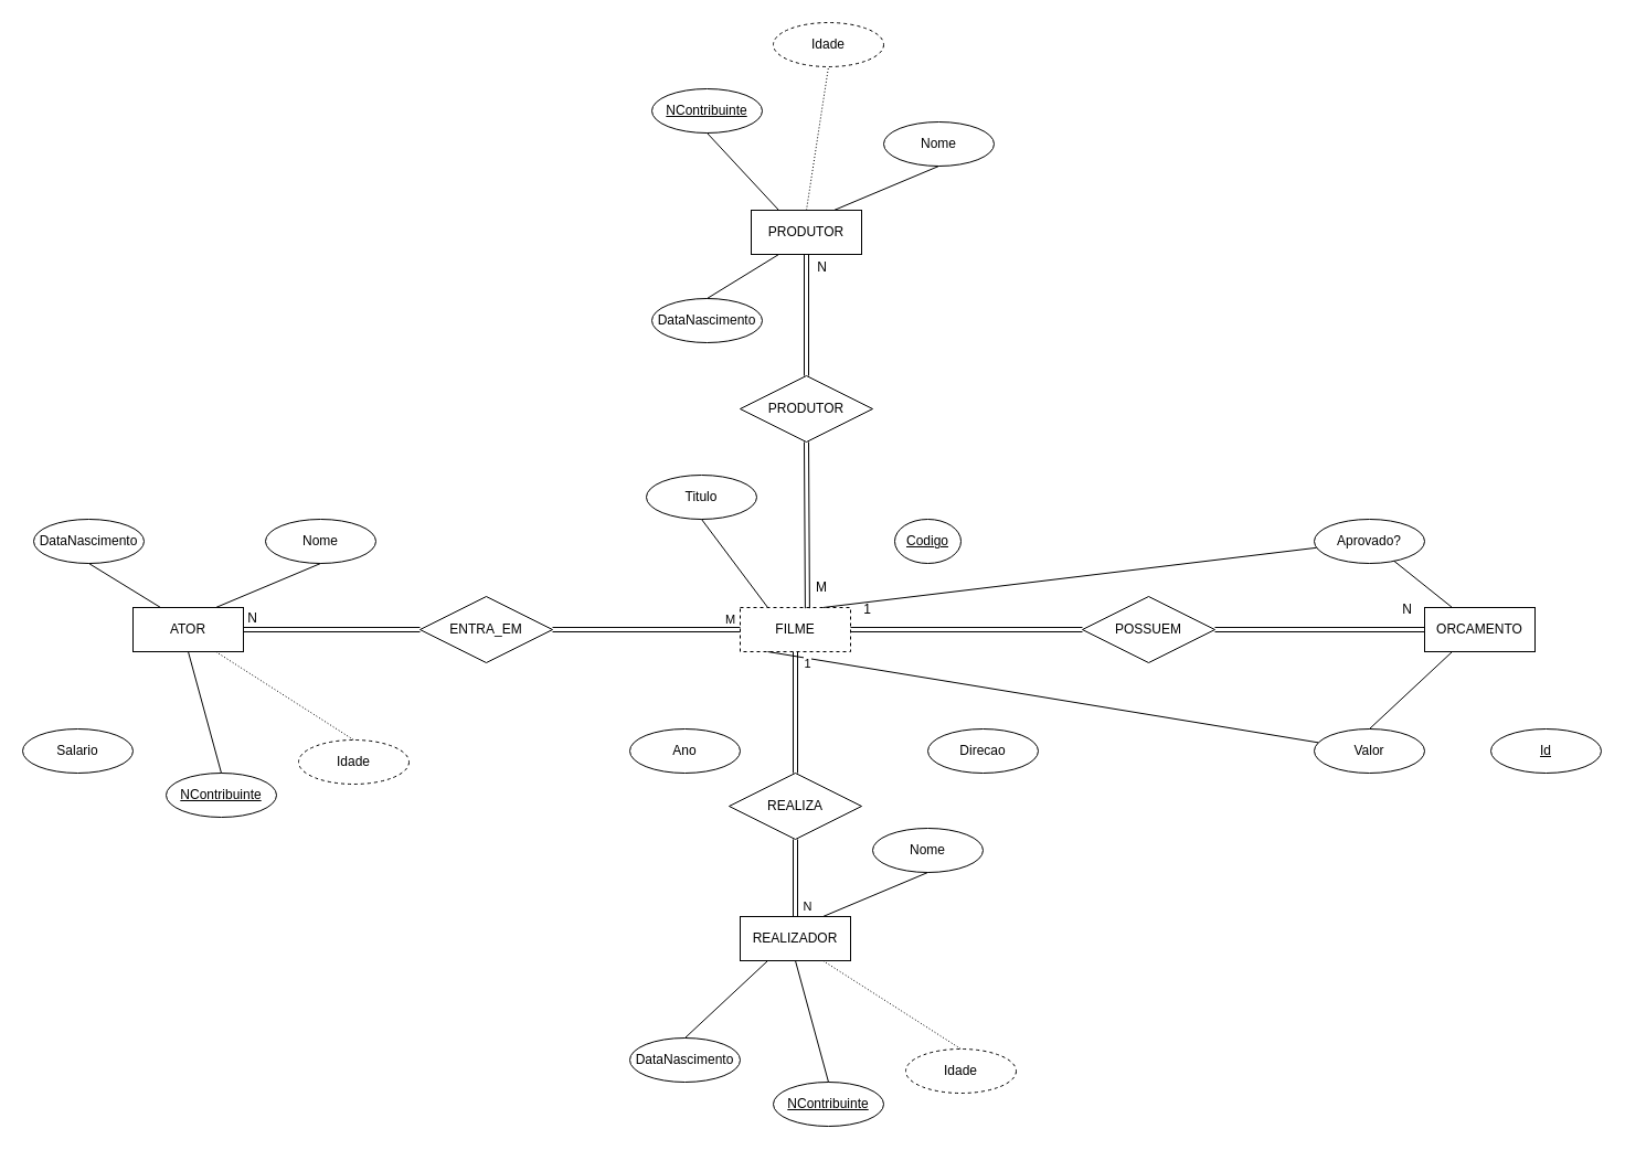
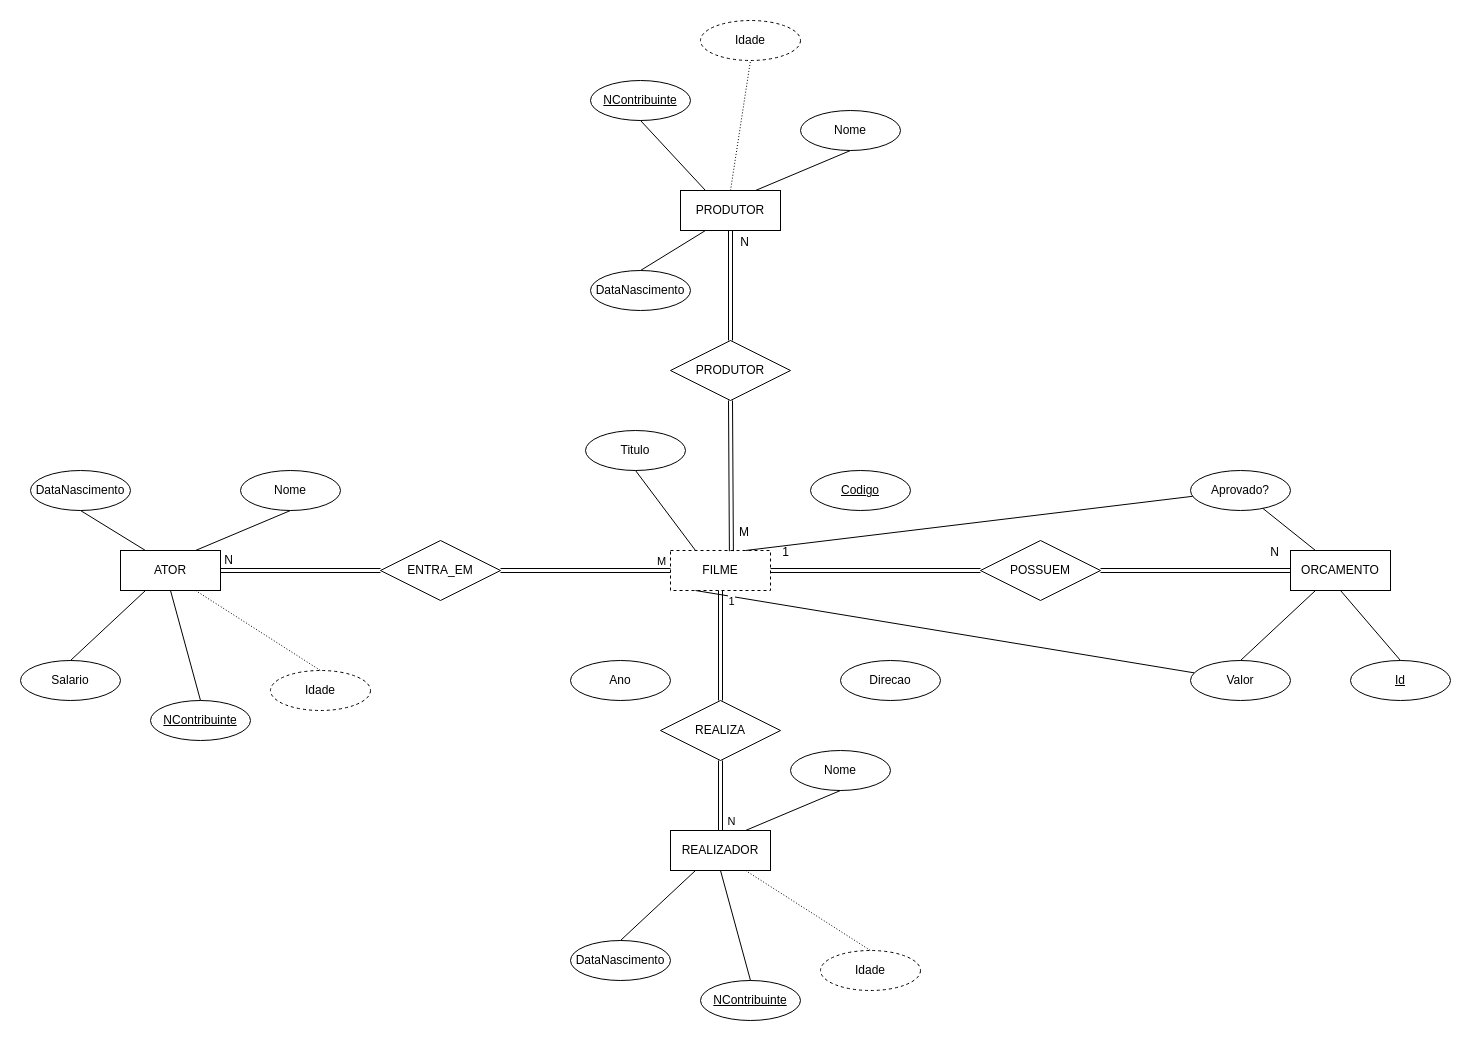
- <mxCell id="16" value="Codigo" style="ellipse;whiteSpace=wrap;html=1;align=center;fontStyle=4;" vertex="1" parent="1"><mxGeometry x="810" y="470" width="60" height="40" as="geometry" /></mxCell>
+ <mxCell id="16" value="Codigo" style="ellipse;whiteSpace=wrap;html=1;align=center;fontStyle=4;" vertex="1" parent="1"><mxGeometry x="810" y="470" width="100" height="40" as="geometry" /></mxCell>
+ <mxCell id="13" value="" style="endArrow=none;html=1;rounded=0;exitX=0.25;exitY=1;exitDx=0;exitDy=0;entryX=0.5;entryY=0;entryDx=0;entryDy=0;" edge="1" parent="1" source="9" target="12"><mxGeometry relative="1" as="geometry"><mxPoint x="205" y="600" as="sourcePoint" /><mxPoint x="315" y="676" as="targetPoint" /></mxGeometry></mxCell>
+ <mxCell id="43" value="" style="endArrow=none;html=1;rounded=0;exitX=0.5;exitY=1;exitDx=0;exitDy=0;entryX=0.5;entryY=0;entryDx=0;entryDy=0;" edge="1" parent="1" source="39" target="42"><mxGeometry relative="1" as="geometry"><mxPoint x="1325" y="600" as="sourcePoint" /><mxPoint x="1250" y="670" as="targetPoint" /></mxGeometry></mxCell>
